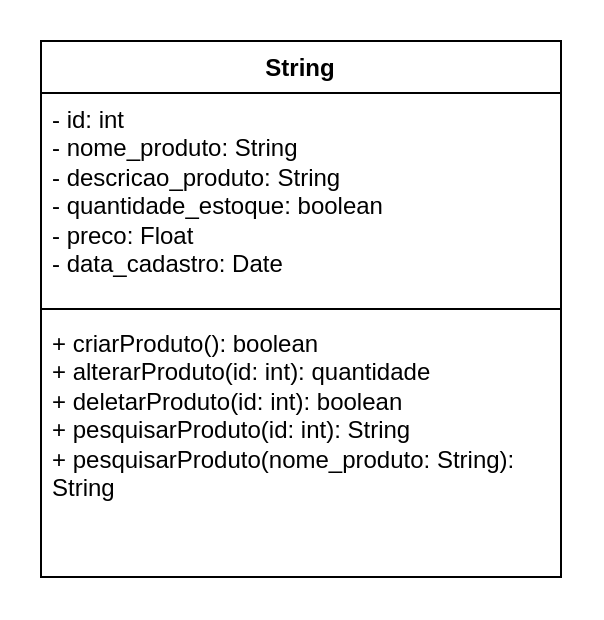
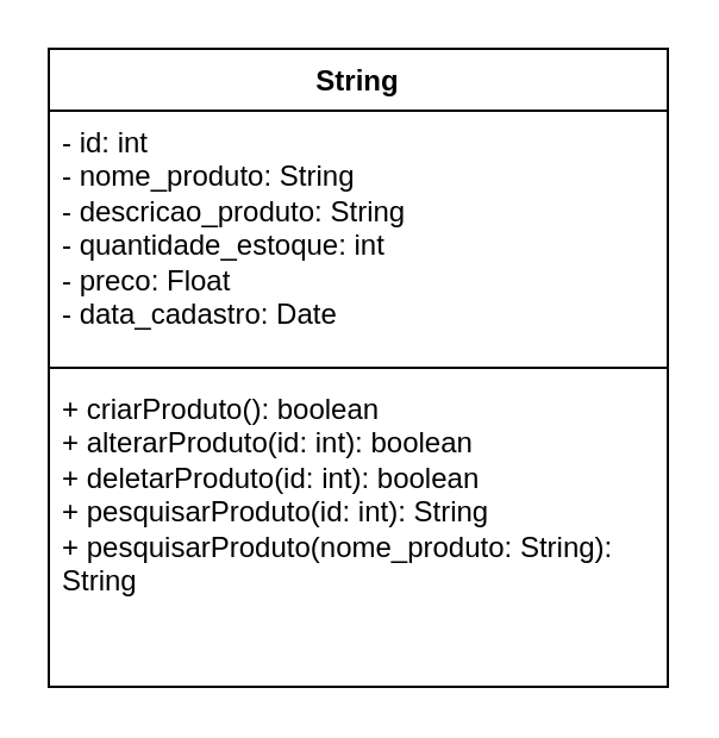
- <mxCell id="3" value="- id: int&lt;div&gt;- nome_produto: String&lt;/div&gt;&lt;div&gt;- descricao_produto: String&lt;/div&gt;&lt;div&gt;- quantidade_estoque: boolean&lt;/div&gt;&lt;div&gt;- preco: Float&lt;/div&gt;&lt;div&gt;- data_cadastro: Date&lt;br&gt;&lt;div&gt;&lt;br&gt;&lt;/div&gt;&lt;/div&gt;" style="text;strokeColor=none;fillColor=none;align=left;verticalAlign=top;spacingLeft=4;spacingRight=4;overflow=hidden;rotatable=0;points=[[0,0.5],[1,0.5]];portConstraint=eastwest;whiteSpace=wrap;html=1;" vertex="1" parent="2"><mxGeometry y="26" width="260" height="104" as="geometry" /></mxCell>
+ <mxCell id="3" value="- id: int&lt;div&gt;- nome_produto: String&lt;/div&gt;&lt;div&gt;- descricao_produto: String&lt;/div&gt;&lt;div&gt;- quantidade_estoque: int&lt;/div&gt;&lt;div&gt;- preco: Float&lt;/div&gt;&lt;div&gt;- data_cadastro: Date&lt;br&gt;&lt;div&gt;&lt;br&gt;&lt;/div&gt;&lt;/div&gt;" style="text;strokeColor=none;fillColor=none;align=left;verticalAlign=top;spacingLeft=4;spacingRight=4;overflow=hidden;rotatable=0;points=[[0,0.5],[1,0.5]];portConstraint=eastwest;whiteSpace=wrap;html=1;" vertex="1" parent="2"><mxGeometry y="26" width="260" height="104" as="geometry" /></mxCell>
- <mxCell id="5" value="+ criarProduto(): boolean&lt;div&gt;+ alterarProduto(id: int): quantidade&lt;/div&gt;&lt;div&gt;+ deletarProduto(id: int): boolean&lt;/div&gt;&lt;div&gt;+ pesquisarProduto(id: int): String&lt;/div&gt;&lt;div&gt;+ pesquisarProduto(nome_produto: String): String&amp;nbsp;&lt;/div&gt;" style="text;strokeColor=none;fillColor=none;align=left;verticalAlign=top;spacingLeft=4;spacingRight=4;overflow=hidden;rotatable=0;points=[[0,0.5],[1,0.5]];portConstraint=eastwest;whiteSpace=wrap;html=1;" vertex="1" parent="2"><mxGeometry y="138" width="260" height="130" as="geometry" /></mxCell>
+ <mxCell id="5" value="+ criarProduto(): boolean&lt;div&gt;+ alterarProduto(id: int): boolean&lt;/div&gt;&lt;div&gt;+ deletarProduto(id: int): boolean&lt;/div&gt;&lt;div&gt;+ pesquisarProduto(id: int): String&lt;/div&gt;&lt;div&gt;+ pesquisarProduto(nome_produto: String): String&amp;nbsp;&lt;/div&gt;" style="text;strokeColor=none;fillColor=none;align=left;verticalAlign=top;spacingLeft=4;spacingRight=4;overflow=hidden;rotatable=0;points=[[0,0.5],[1,0.5]];portConstraint=eastwest;whiteSpace=wrap;html=1;" vertex="1" parent="2"><mxGeometry y="138" width="260" height="130" as="geometry" /></mxCell>
